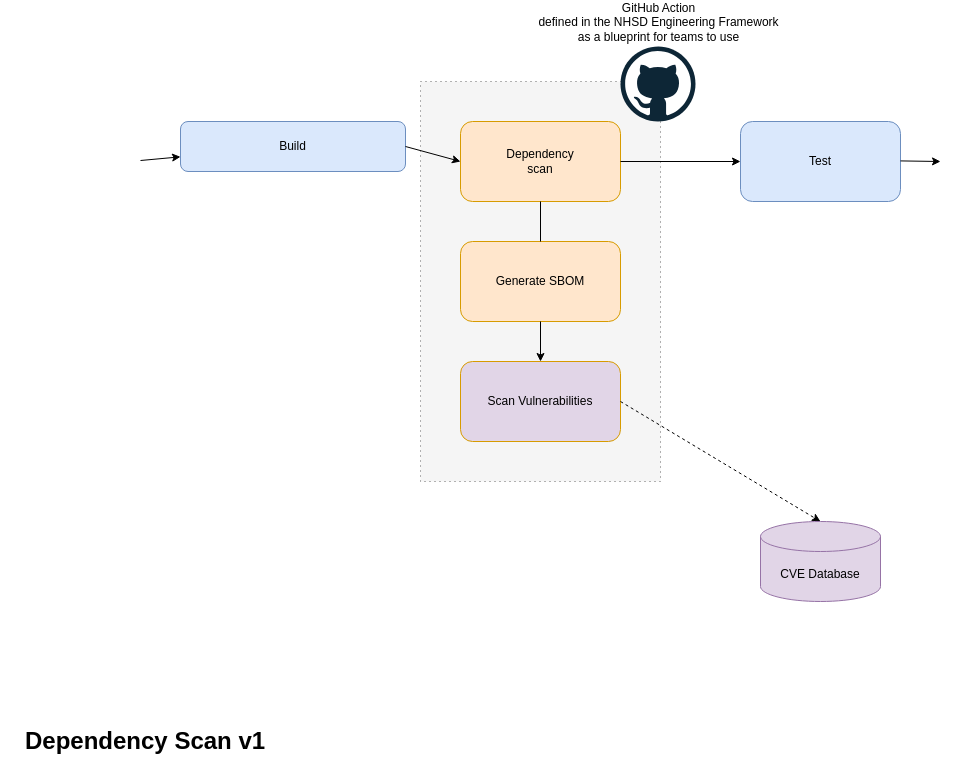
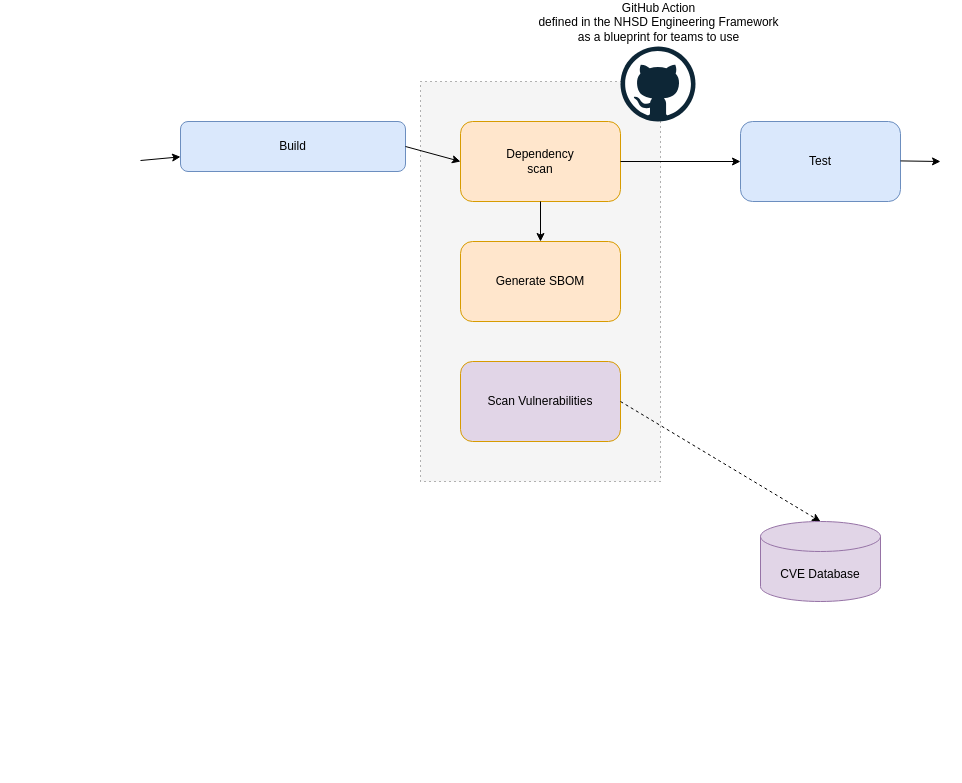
- <mxCell id="10" value="" style="endArrow=none;html=1;rounded=0;exitX=0.5;exitY=1;exitDx=0;exitDy=0;" parent="1" source="4" target="6" edge="1"><mxGeometry width="50" height="50" relative="1" as="geometry"><mxPoint x="510" y="175" as="sourcePoint" /><mxPoint x="730" y="295" as="targetPoint" /></mxGeometry></mxCell>
+ <mxCell id="10" value="" style="endArrow=classic;html=1;rounded=0;exitX=0.5;exitY=1;exitDx=0;exitDy=0;" parent="1" source="4" target="6" edge="1"><mxGeometry width="50" height="50" relative="1" as="geometry"><mxPoint x="510" y="175" as="sourcePoint" /><mxPoint x="730" y="295" as="targetPoint" /></mxGeometry></mxCell>
- <mxCell id="11" value="" style="endArrow=classic;html=1;rounded=0;entryX=0.5;entryY=0;entryDx=0;entryDy=0;" parent="1" source="6" target="7" edge="1"><mxGeometry width="50" height="50" relative="1" as="geometry"><mxPoint x="550" y="185" as="sourcePoint" /><mxPoint x="550" y="225" as="targetPoint" /></mxGeometry></mxCell>
- <mxCell id="15" value="&lt;h1&gt;Dependency Scan v1&lt;/h1&gt;" style="text;html=1;strokeColor=none;fillColor=none;spacing=5;spacingTop=-20;whiteSpace=wrap;overflow=hidden;rounded=0;" parent="1" vertex="1"><mxGeometry x="20" y="695" width="280" height="40" as="geometry" /></mxCell>
